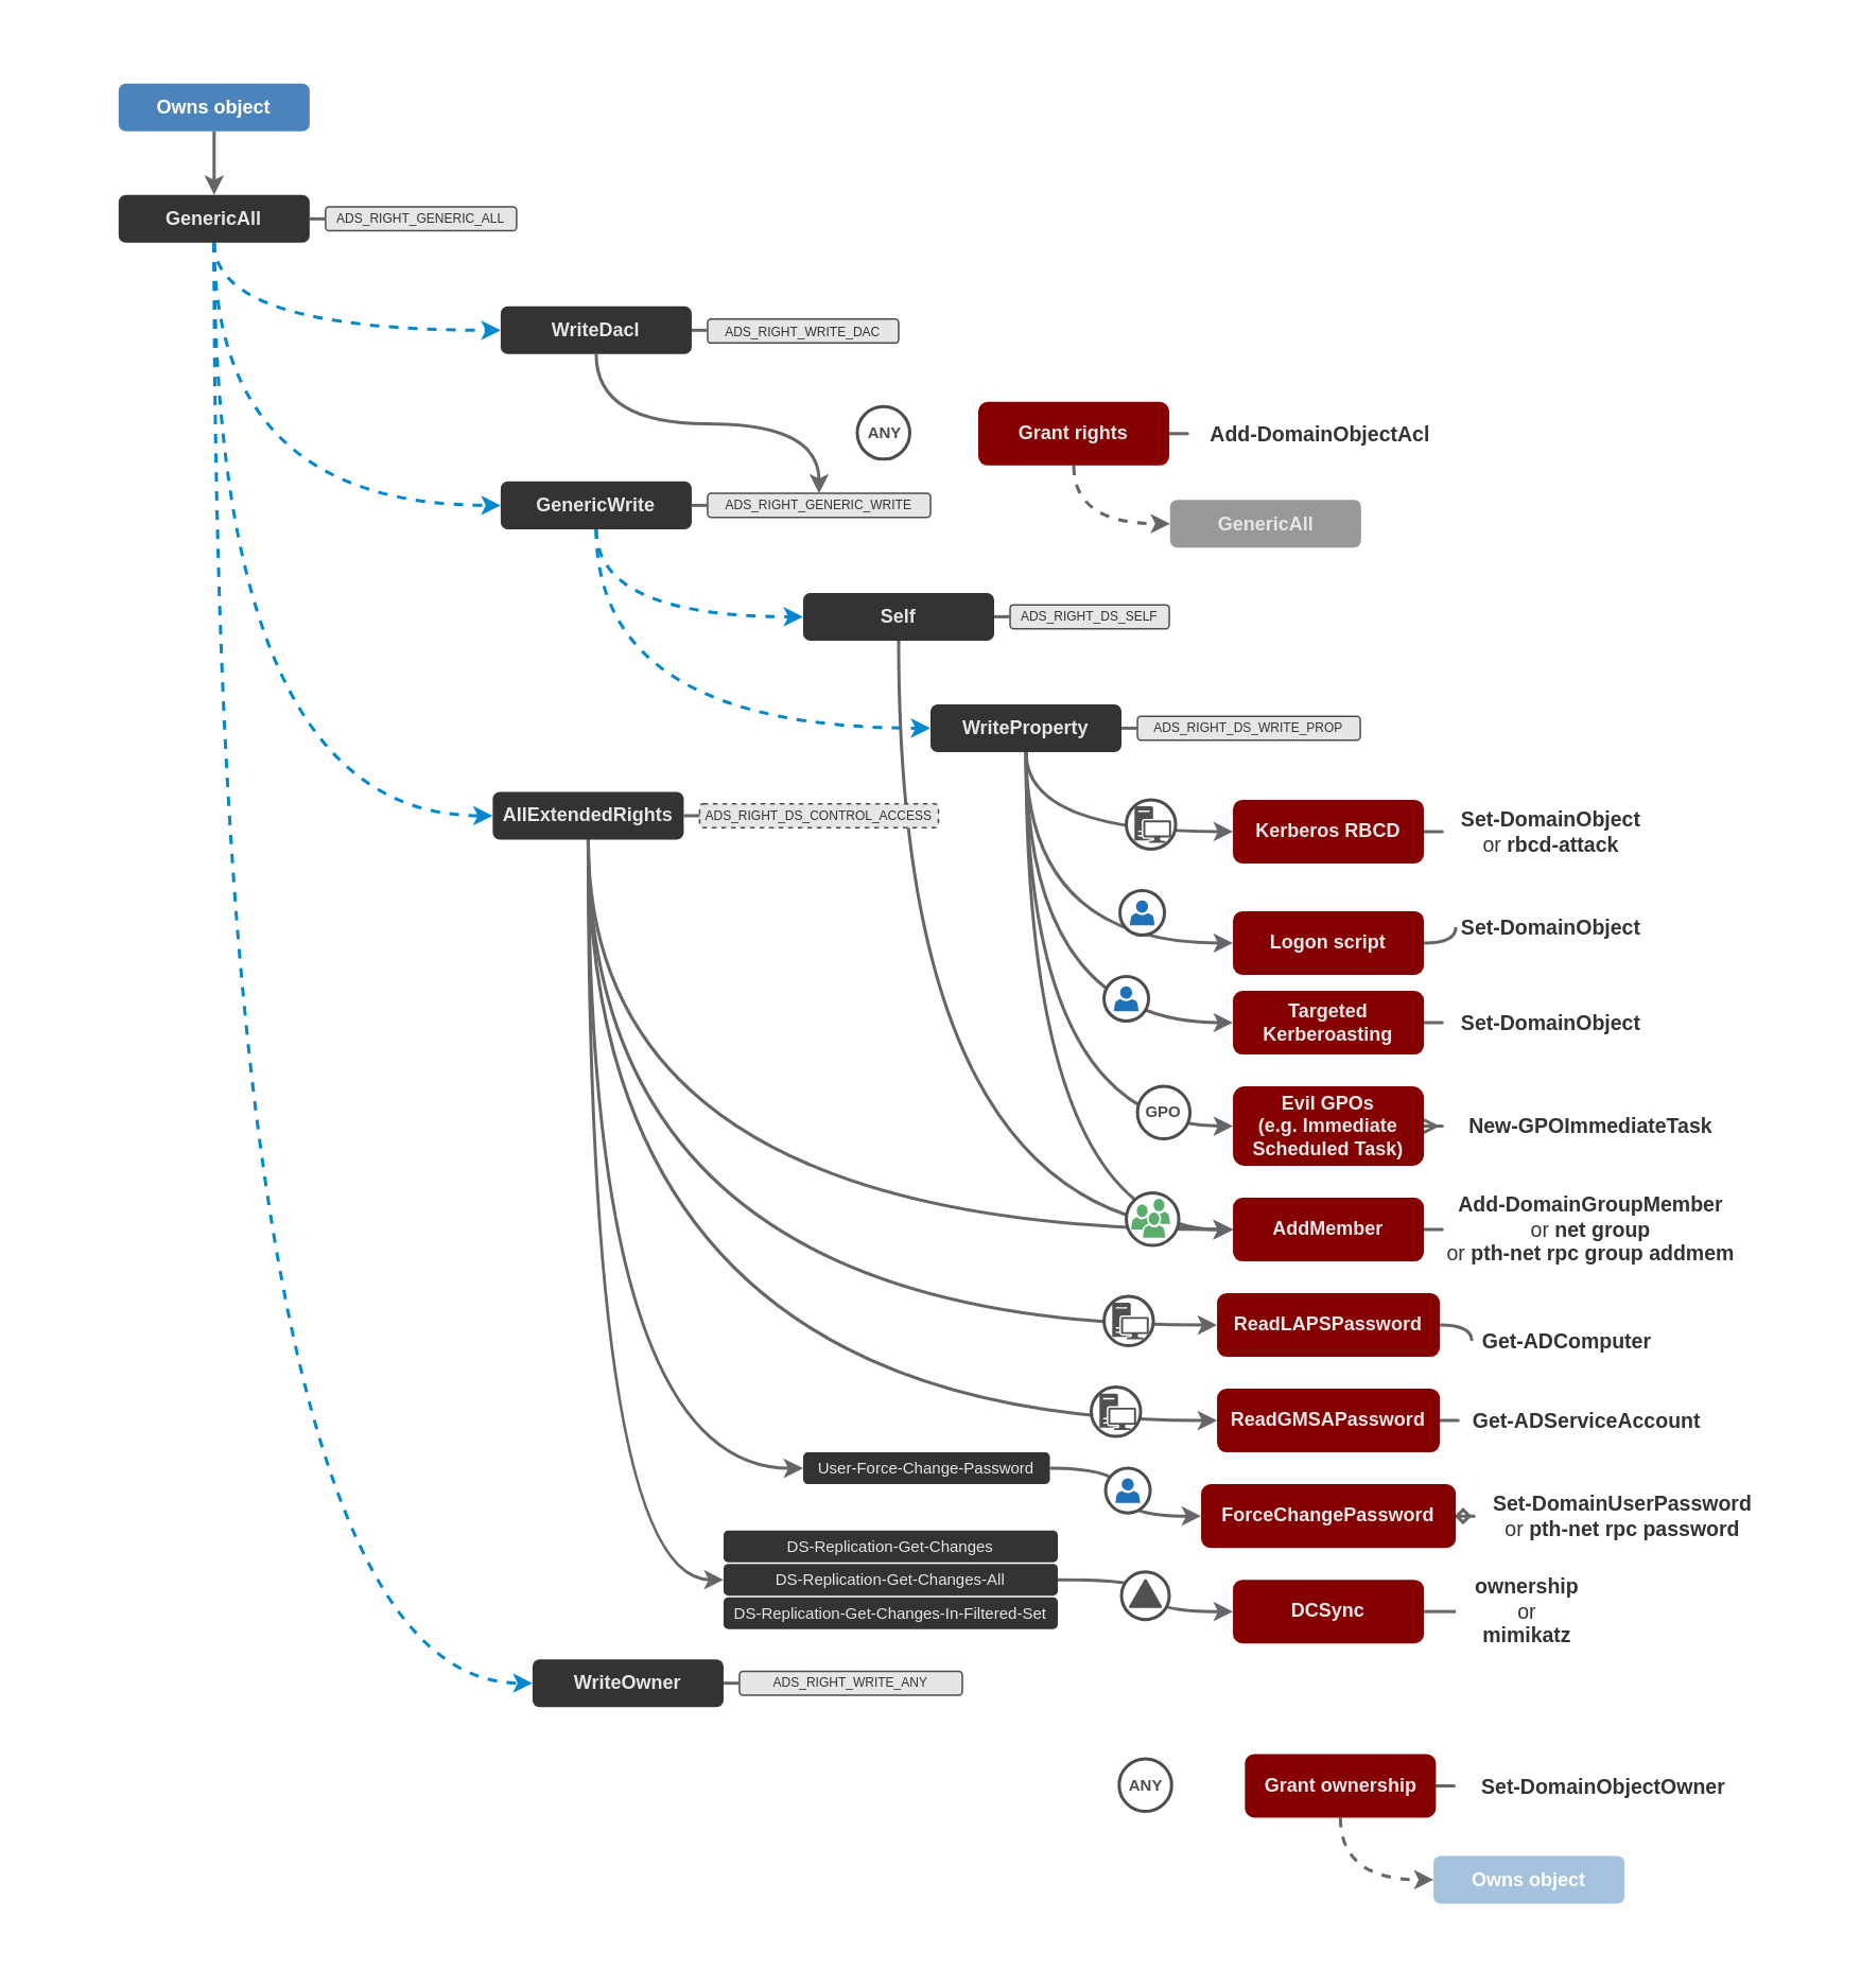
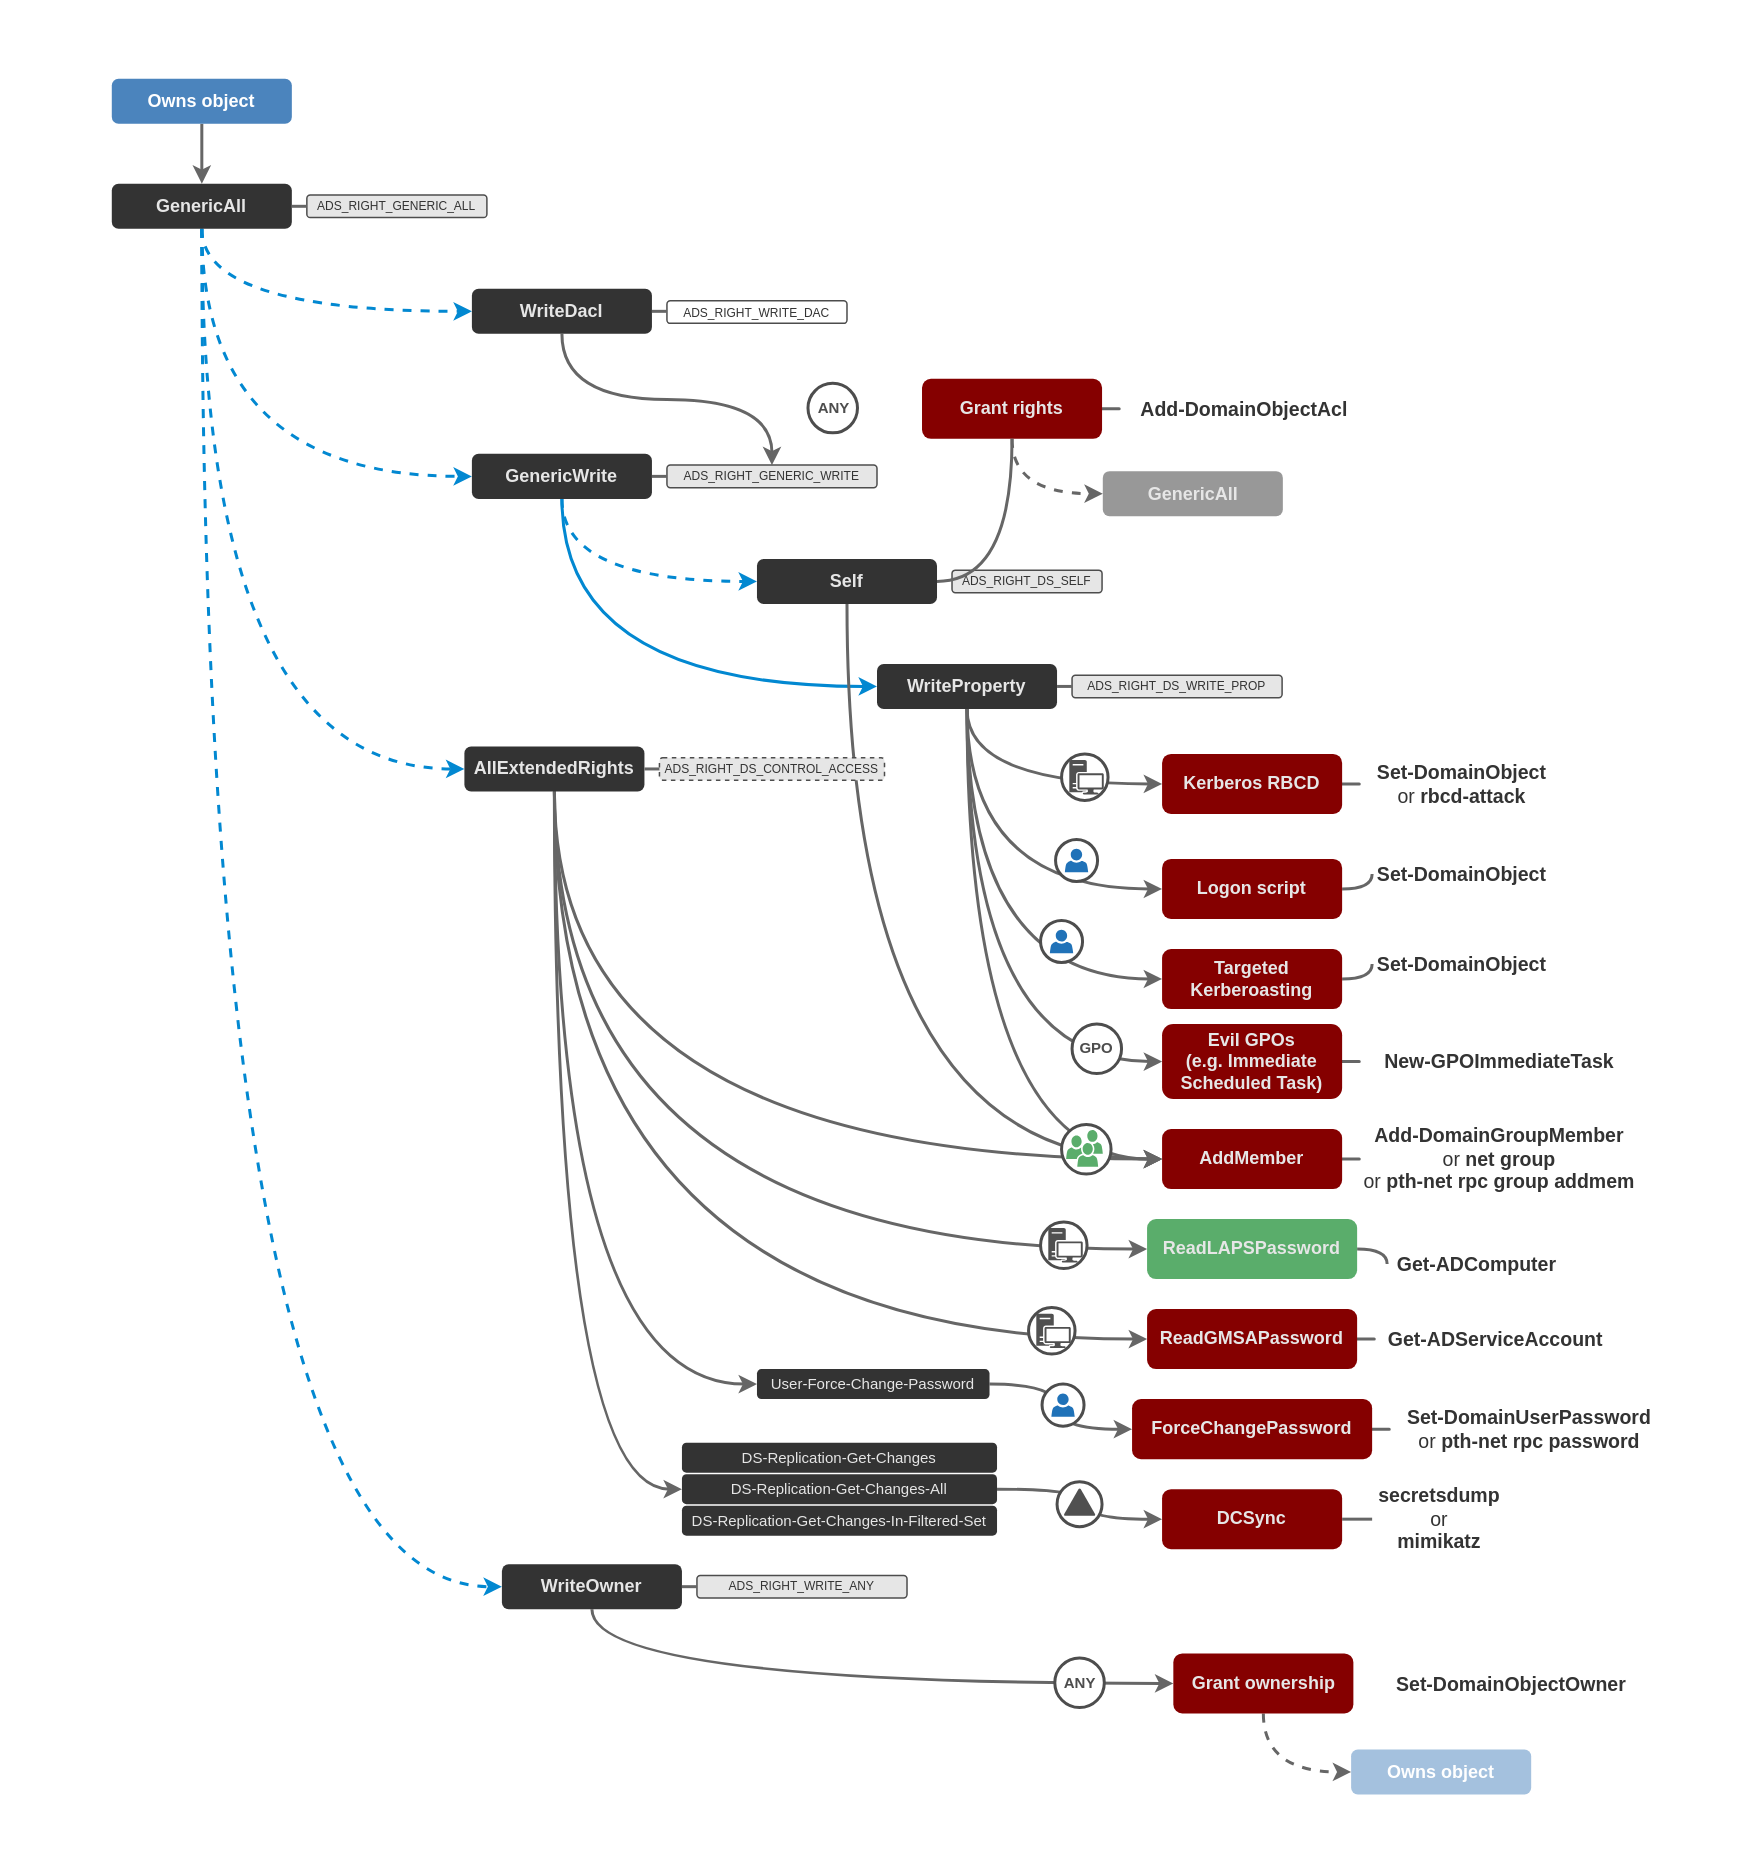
- <mxCell id="46" value="ADS_RIGHT_WRITE_DAC" style="rounded=1;whiteSpace=wrap;html=1;fillColor=#E6E6E6;strokeColor=#4D4D4D;fontColor=#333333;fontSize=8;" parent="44" vertex="1"><mxGeometry x="130" y="8" width="120" height="15" as="geometry" /></mxCell>
+ <mxCell id="46" value="ADS_RIGHT_WRITE_DAC" style="rounded=1;whiteSpace=wrap;html=1;fillColor=#ffffff;strokeColor=#4D4D4D;fontColor=#333333;fontSize=8;" parent="44" vertex="1"><mxGeometry x="130" y="8" width="120" height="15" as="geometry" /></mxCell>
- <mxCell id="55" style="edgeStyle=orthogonalEdgeStyle;curved=1;rounded=0;orthogonalLoop=1;jettySize=auto;html=1;exitX=1;exitY=0.5;exitDx=0;exitDy=0;entryX=0;entryY=0.5;entryDx=0;entryDy=0;endArrow=none;endFill=0;strokeColor=#666666;strokeWidth=2;fontSize=8;fontColor=#333333;" parent="52" source="53" target="54" edge="1"><mxGeometry relative="1" as="geometry" /></mxCell>
+ <mxCell id="55" style="edgeStyle=orthogonalEdgeStyle;curved=1;rounded=0;orthogonalLoop=1;jettySize=auto;html=1;exitX=1;exitY=0.5;exitDx=0;exitDy=0;endArrow=none;endFill=0;strokeColor=#666666;strokeWidth=2;fontSize=8;fontColor=#333333;" parent="52" source="53" target="38" edge="1"><mxGeometry relative="1" as="geometry" /></mxCell>
- <mxCell id="14" style="edgeStyle=orthogonalEdgeStyle;curved=1;rounded=0;orthogonalLoop=1;jettySize=auto;html=1;dashed=1;strokeColor=#0288d1;strokeWidth=2;fontColor=#E6E6E6;exitX=0.5;exitY=1;exitDx=0;exitDy=0;entryX=0;entryY=0.5;entryDx=0;entryDy=0;" parent="1" source="57" target="49" edge="1"><mxGeometry relative="1" as="geometry" /></mxCell>
+ <mxCell id="14" style="edgeStyle=orthogonalEdgeStyle;curved=1;rounded=0;orthogonalLoop=1;jettySize=auto;html=1;dashed=0;strokeColor=#0288d1;strokeWidth=2;fontColor=#E6E6E6;exitX=0.5;exitY=1;exitDx=0;exitDy=0;entryX=0;entryY=0.5;entryDx=0;entryDy=0;" parent="1" source="57" target="49" edge="1"><mxGeometry relative="1" as="geometry" /></mxCell>
- <mxCell id="23" value="Targeted&lt;br&gt;Kerberoasting" style="rounded=1;whiteSpace=wrap;html=1;fontColor=#E6E6E6;fillColor=#850000;strokeColor=none;fontStyle=1" parent="1" vertex="1"><mxGeometry x="774" y="622" width="120" height="40" as="geometry" /></mxCell>
+ <mxCell id="23" value="Targeted&lt;br&gt;Kerberoasting" style="rounded=1;whiteSpace=wrap;html=1;fontColor=#E6E6E6;fillColor=#850000;strokeColor=none;fontStyle=1" parent="1" vertex="1"><mxGeometry x="774" y="632" width="120" height="40" as="geometry" /></mxCell>
- <mxCell id="28" style="edgeStyle=orthogonalEdgeStyle;curved=1;rounded=0;orthogonalLoop=1;jettySize=auto;html=1;exitX=1;exitY=0.5;exitDx=0;exitDy=0;endArrow=open;endFill=0;strokeColor=#666666;strokeWidth=2;fontSize=13;fontColor=#333333;" parent="1" source="29" target="83" edge="1"><mxGeometry relative="1" as="geometry" /></mxCell>
+ <mxCell id="28" style="edgeStyle=orthogonalEdgeStyle;curved=1;rounded=0;orthogonalLoop=1;jettySize=auto;html=1;exitX=1;exitY=0.5;exitDx=0;exitDy=0;endArrow=none;endFill=0;strokeColor=#666666;strokeWidth=2;fontSize=13;fontColor=#333333;" parent="1" source="29" target="83" edge="1"><mxGeometry relative="1" as="geometry" /></mxCell>
- <mxCell id="35" value="ReadLAPSPassword" style="rounded=1;whiteSpace=wrap;html=1;fontColor=#E6E6E6;fillColor=#850000;strokeColor=none;fontStyle=1" parent="1" vertex="1"><mxGeometry x="764" y="812" width="140" height="40" as="geometry" /></mxCell>
+ <mxCell id="35" value="ReadLAPSPassword" style="rounded=1;whiteSpace=wrap;html=1;fontColor=#E6E6E6;fillColor=#5aad6b;strokeColor=none;fontStyle=1;" parent="1" vertex="1"><mxGeometry x="764" y="812" width="140" height="40" as="geometry" /></mxCell>
- <mxCell id="24" style="edgeStyle=orthogonalEdgeStyle;curved=1;rounded=0;orthogonalLoop=1;jettySize=auto;html=1;exitX=1;exitY=0.5;exitDx=0;exitDy=0;endArrow=diamond;endFill=0;strokeColor=#666666;strokeWidth=2;fontSize=13;fontColor=#333333;" parent="1" source="25" target="73" edge="1"><mxGeometry relative="1" as="geometry" /></mxCell>
+ <mxCell id="24" style="edgeStyle=orthogonalEdgeStyle;curved=1;rounded=0;orthogonalLoop=1;jettySize=auto;html=1;exitX=1;exitY=0.5;exitDx=0;exitDy=0;endArrow=none;endFill=0;strokeColor=#666666;strokeWidth=2;fontSize=13;fontColor=#333333;" parent="1" source="25" target="73" edge="1"><mxGeometry relative="1" as="geometry" /></mxCell>
- <mxCell id="126" value="ownership&lt;br&gt;&lt;span style=&quot;font-weight: normal&quot;&gt;or &lt;br&gt;&lt;/span&gt;mimikatz" style="text;html=1;strokeColor=none;fillColor=none;align=center;verticalAlign=middle;whiteSpace=wrap;rounded=0;fontSize=13;fontColor=#333333;fontStyle=1" parent="1" vertex="1"><mxGeometry x="904" y="1002" width="110" height="20" as="geometry" /></mxCell>
+ <mxCell id="126" value="secretsdump&lt;br&gt;&lt;span style=&quot;font-weight: normal&quot;&gt;or &lt;br&gt;&lt;/span&gt;mimikatz" style="text;html=1;strokeColor=none;fillColor=none;align=center;verticalAlign=middle;whiteSpace=wrap;rounded=0;fontSize=13;fontColor=#333333;fontStyle=1" parent="1" vertex="1"><mxGeometry x="904" y="1002" width="110" height="20" as="geometry" /></mxCell>
+ <mxCell id="20" style="edgeStyle=orthogonalEdgeStyle;curved=1;rounded=0;orthogonalLoop=1;jettySize=auto;html=1;strokeColor=#666666;strokeWidth=2;fontColor=#E6E6E6;entryX=0;entryY=0.5;entryDx=0;entryDy=0;exitX=0.5;exitY=1;exitDx=0;exitDy=0;" parent="1" source="69" target="41" edge="1"><mxGeometry relative="1" as="geometry" /></mxCell>
- <mxCell id="39" style="edgeStyle=orthogonalEdgeStyle;curved=1;rounded=0;orthogonalLoop=1;jettySize=auto;html=1;exitX=1;exitY=0.5;exitDx=0;exitDy=0;endArrow=none;endFill=0;strokeColor=#666666;strokeWidth=2;fontSize=13;fontColor=#333333;" parent="1" source="41" target="82" edge="1"><mxGeometry relative="1" as="geometry" /></mxCell>
